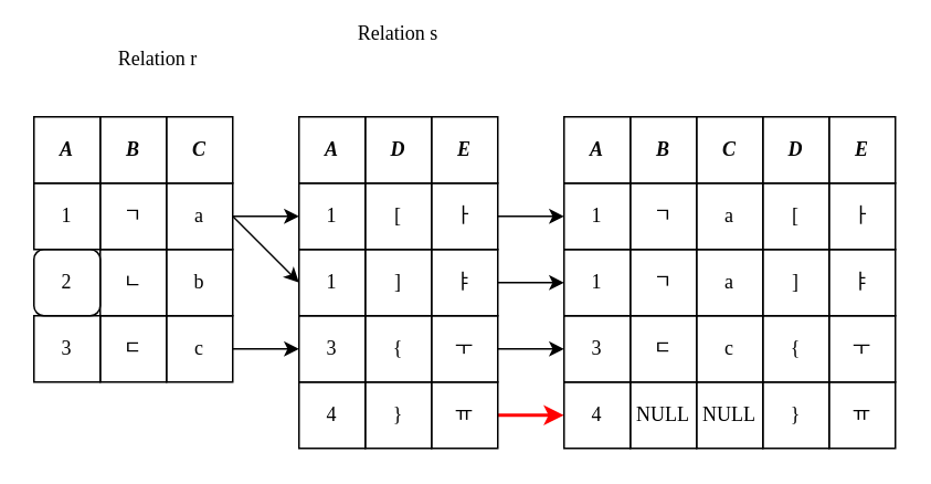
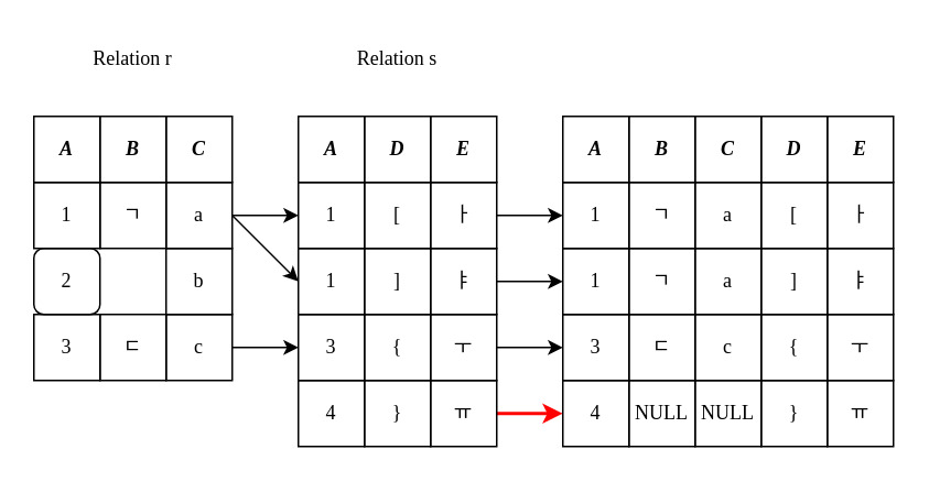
- <mxCell id="57" value="&lt;font face=&quot;Pretendard Medium&quot;&gt;Relation s&lt;/font&gt;" style="text;html=1;align=center;verticalAlign=middle;whiteSpace=wrap;rounded=0;" parent="1" vertex="1"><mxGeometry x="180" y="5" width="120" height="30" as="geometry" /></mxCell>
+ <mxCell id="57" value="&lt;font face=&quot;Pretendard Medium&quot;&gt;Relation s&lt;/font&gt;" style="text;html=1;align=center;verticalAlign=middle;whiteSpace=wrap;rounded=0;" parent="1" vertex="1"><mxGeometry x="180" y="20" width="120" height="30" as="geometry" /></mxCell>
- <mxCell id="56" value="&lt;font face=&quot;Pretendard Medium&quot;&gt;Relation r&lt;/font&gt;" style="text;html=1;align=center;verticalAlign=middle;whiteSpace=wrap;rounded=0;" parent="1" vertex="1"><mxGeometry x="35" y="20" width="120" height="30" as="geometry" /></mxCell>
+ <mxCell id="56" value="&lt;font face=&quot;Pretendard Medium&quot;&gt;Relation r&lt;/font&gt;" style="text;html=1;align=center;verticalAlign=middle;whiteSpace=wrap;rounded=0;" parent="1" vertex="1"><mxGeometry x="20" y="20" width="120" height="30" as="geometry" /></mxCell>
- <mxCell id="18" value="ㄴ" style="rounded=0;whiteSpace=wrap;html=1;fontFamily=Pretendard Medium;fontStyle=0;fillColor=none;" parent="1" vertex="1"><mxGeometry x="60" y="150" width="40" height="40" as="geometry" /></mxCell>
